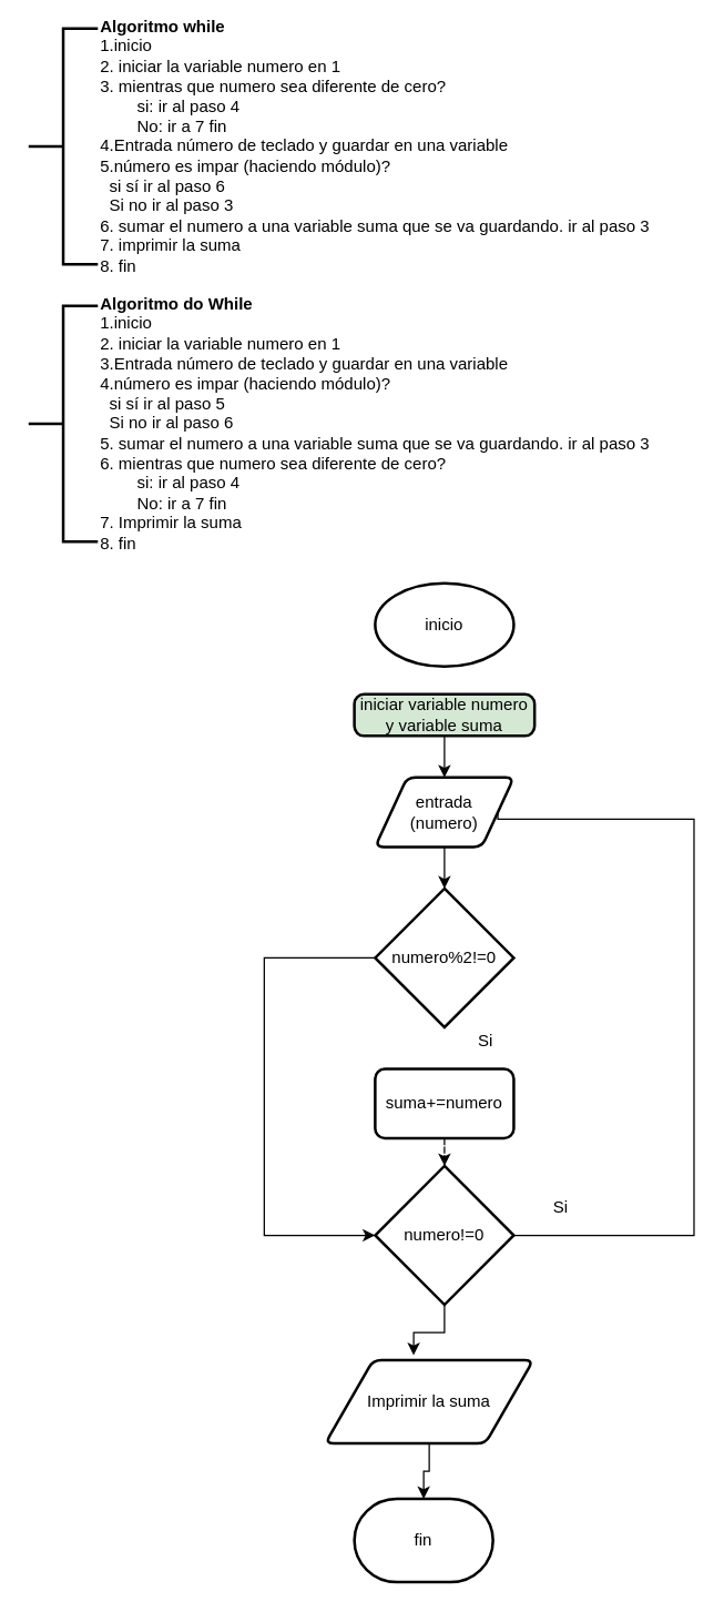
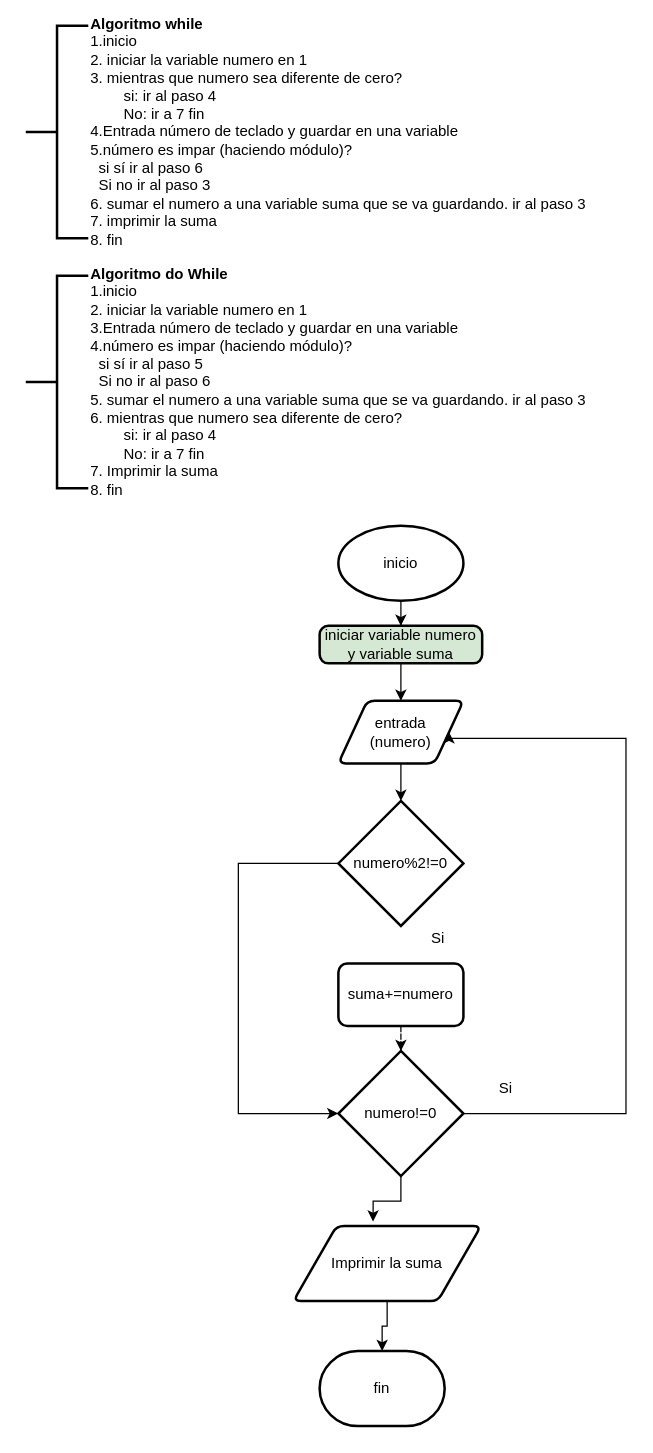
+ <mxCell id="4" style="edgeStyle=orthogonalEdgeStyle;rounded=0;orthogonalLoop=1;jettySize=auto;html=1;entryX=0.5;entryY=0;entryDx=0;entryDy=0;" edge="1" parent="1" source="5" target="7"><mxGeometry relative="1" as="geometry" /></mxCell>
- <mxCell id="14" style="edgeStyle=orthogonalEdgeStyle;rounded=0;orthogonalLoop=1;jettySize=auto;html=1;entryX=1;entryY=0.5;entryDx=0;entryDy=0;endArrow=none;" edge="1" parent="1" source="16" target="9"><mxGeometry relative="1" as="geometry"><mxPoint x="440" y="640" as="targetPoint" /><Array as="points"><mxPoint x="500" y="890" /><mxPoint x="500" y="590" /><mxPoint x="358" y="590" /></Array></mxGeometry></mxCell>
+ <mxCell id="14" style="edgeStyle=orthogonalEdgeStyle;rounded=0;orthogonalLoop=1;jettySize=auto;html=1;entryX=1;entryY=0.5;entryDx=0;entryDy=0;" edge="1" parent="1" source="16" target="9"><mxGeometry relative="1" as="geometry"><mxPoint x="440" y="640" as="targetPoint" /><Array as="points"><mxPoint x="500" y="890" /><mxPoint x="500" y="590" /><mxPoint x="358" y="590" /></Array></mxGeometry></mxCell>
